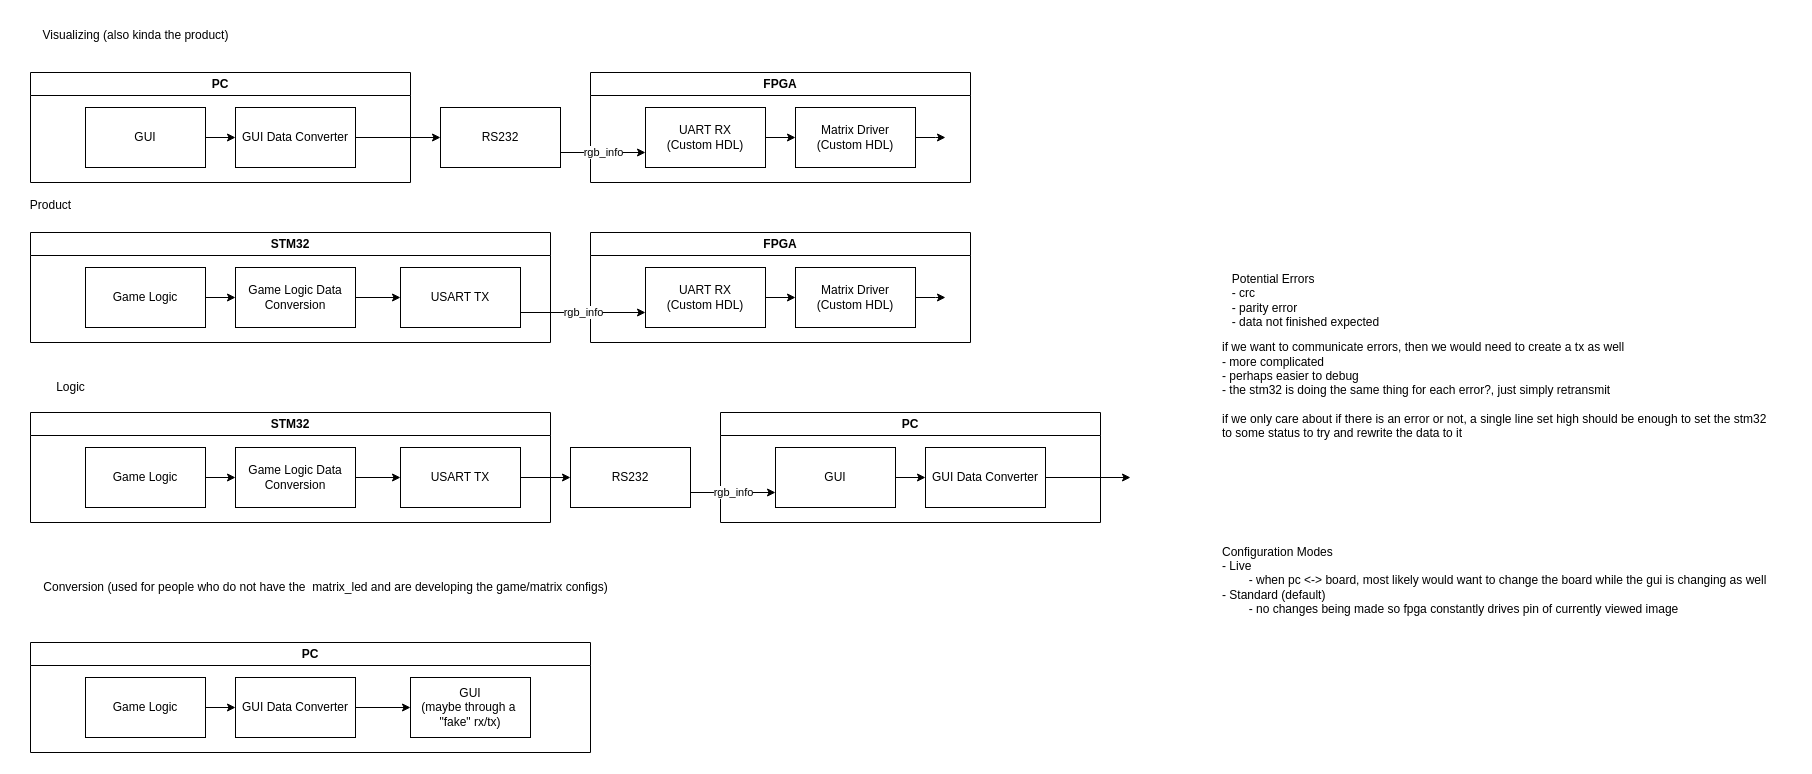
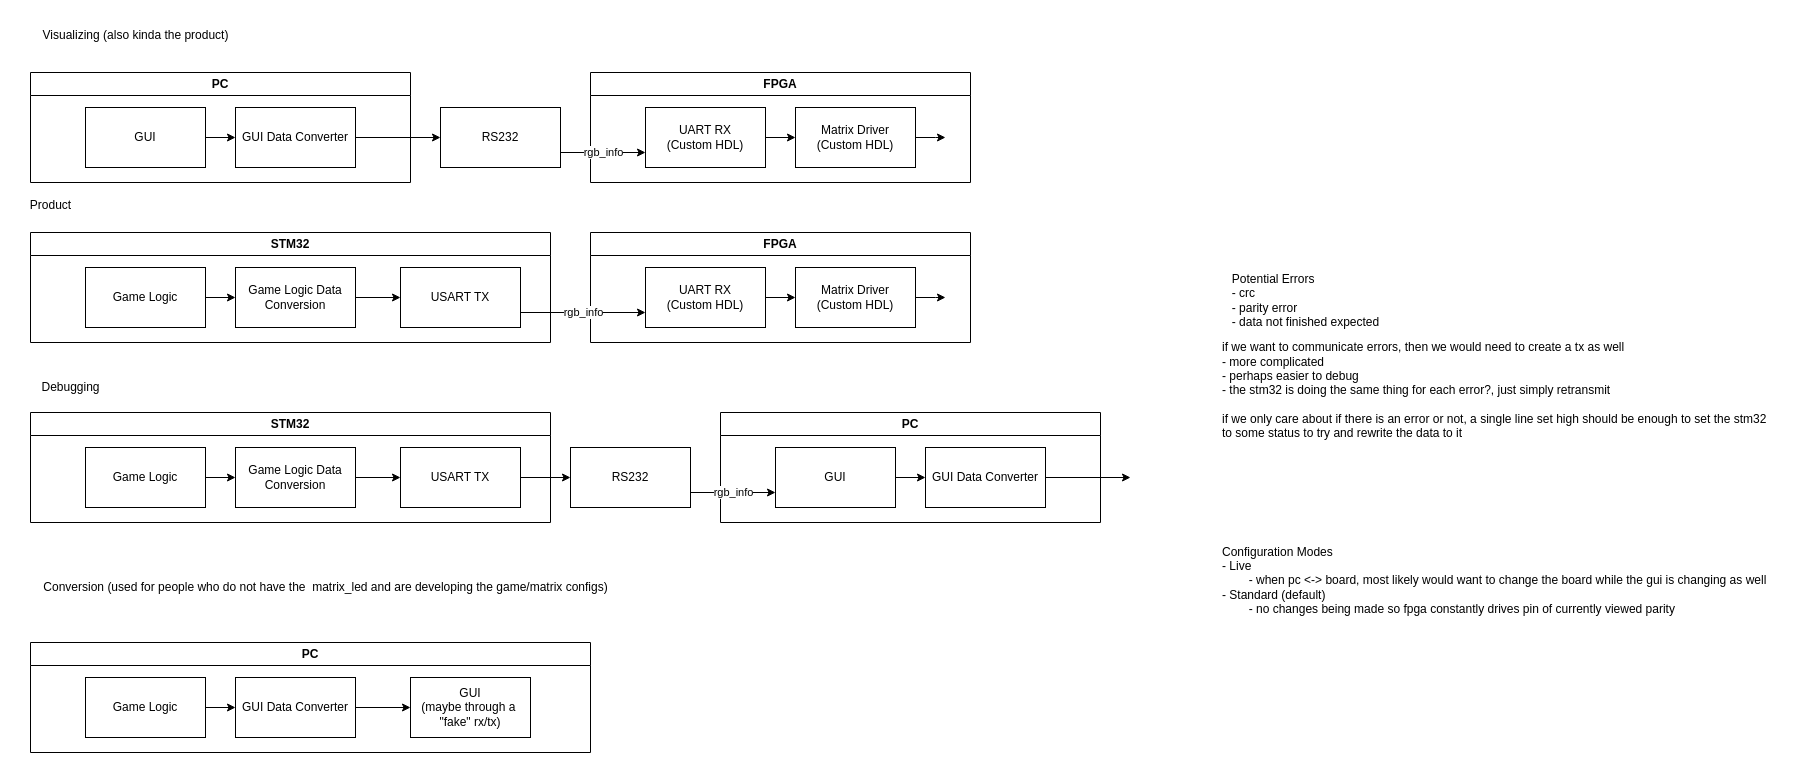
- <mxCell id="45" value="Logic" style="text;html=1;align=center;verticalAlign=middle;resizable=0;points=[];autosize=1;strokeColor=none;fillColor=none;" parent="1" vertex="1"><mxGeometry x="30" y="372" width="80" height="30" as="geometry" /></mxCell>
+ <mxCell id="45" value="Debugging" style="text;html=1;align=center;verticalAlign=middle;resizable=0;points=[];autosize=1;strokeColor=none;fillColor=none;" parent="1" vertex="1"><mxGeometry x="30" y="372" width="80" height="30" as="geometry" /></mxCell>
- <mxCell id="35" value="Configuration Modes&lt;br&gt;- Live&lt;br&gt;&lt;span style=&quot;white-space: pre;&quot;&gt;&#09;&lt;/span&gt;- when pc &amp;lt;-&amp;gt; board, most likely would want to change the board while the gui is changing as well&lt;br&gt;- Standard (default)&lt;br&gt;&lt;span style=&quot;white-space: pre;&quot;&gt;&#09;&lt;/span&gt;- no changes being made so fpga constantly drives pin of currently viewed image" style="text;html=1;align=left;verticalAlign=middle;resizable=0;points=[];autosize=1;strokeColor=none;fillColor=none;" parent="1" vertex="1"><mxGeometry x="1220" y="535" width="570" height="90" as="geometry" /></mxCell>
+ <mxCell id="35" value="Configuration Modes&lt;br&gt;- Live&lt;br&gt;&lt;span style=&quot;white-space: pre;&quot;&gt;&#09;&lt;/span&gt;- when pc &amp;lt;-&amp;gt; board, most likely would want to change the board while the gui is changing as well&lt;br&gt;- Standard (default)&lt;br&gt;&lt;span style=&quot;white-space: pre;&quot;&gt;&#09;&lt;/span&gt;- no changes being made so fpga constantly drives pin of currently viewed parity" style="text;html=1;align=left;verticalAlign=middle;resizable=0;points=[];autosize=1;strokeColor=none;fillColor=none;" parent="1" vertex="1"><mxGeometry x="1220" y="535" width="570" height="90" as="geometry" /></mxCell>
